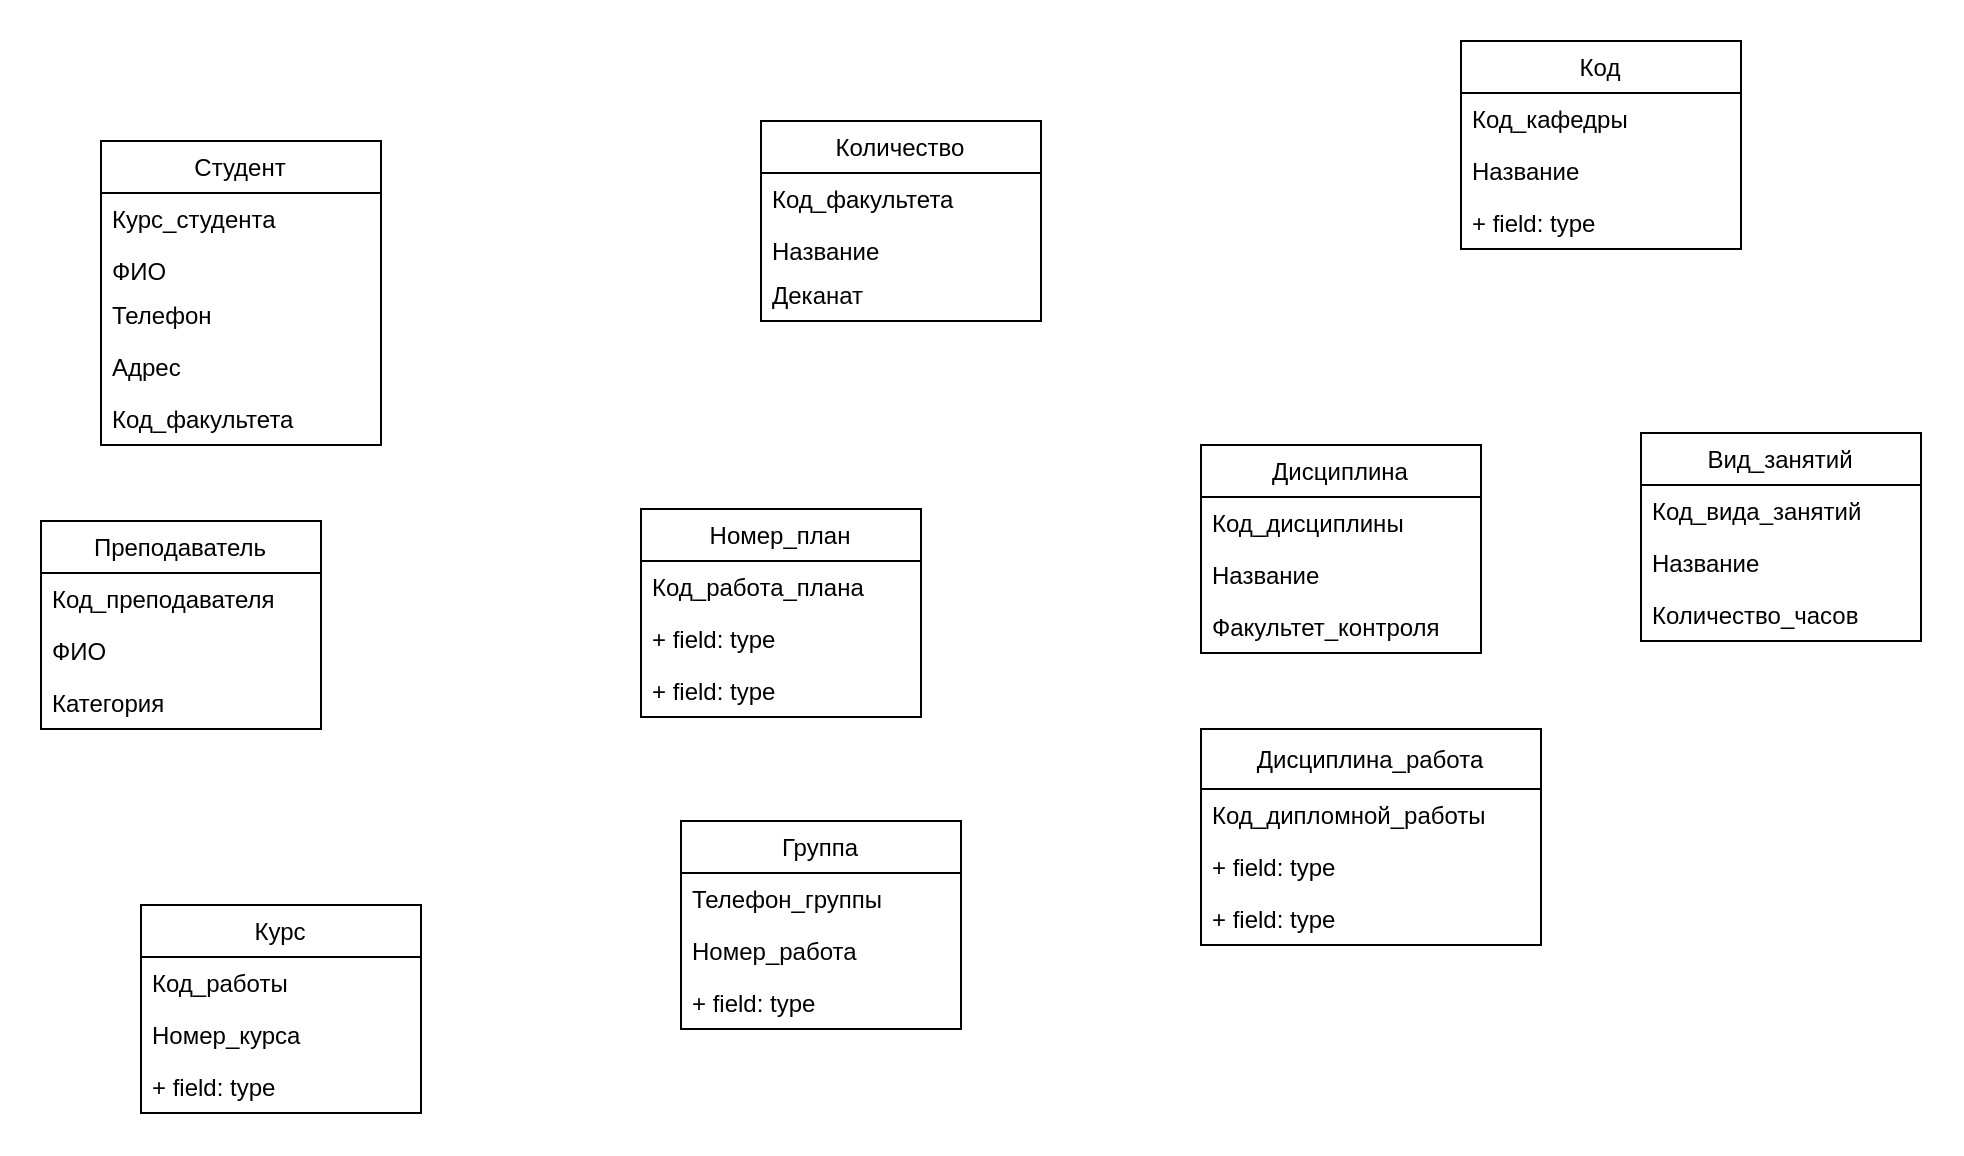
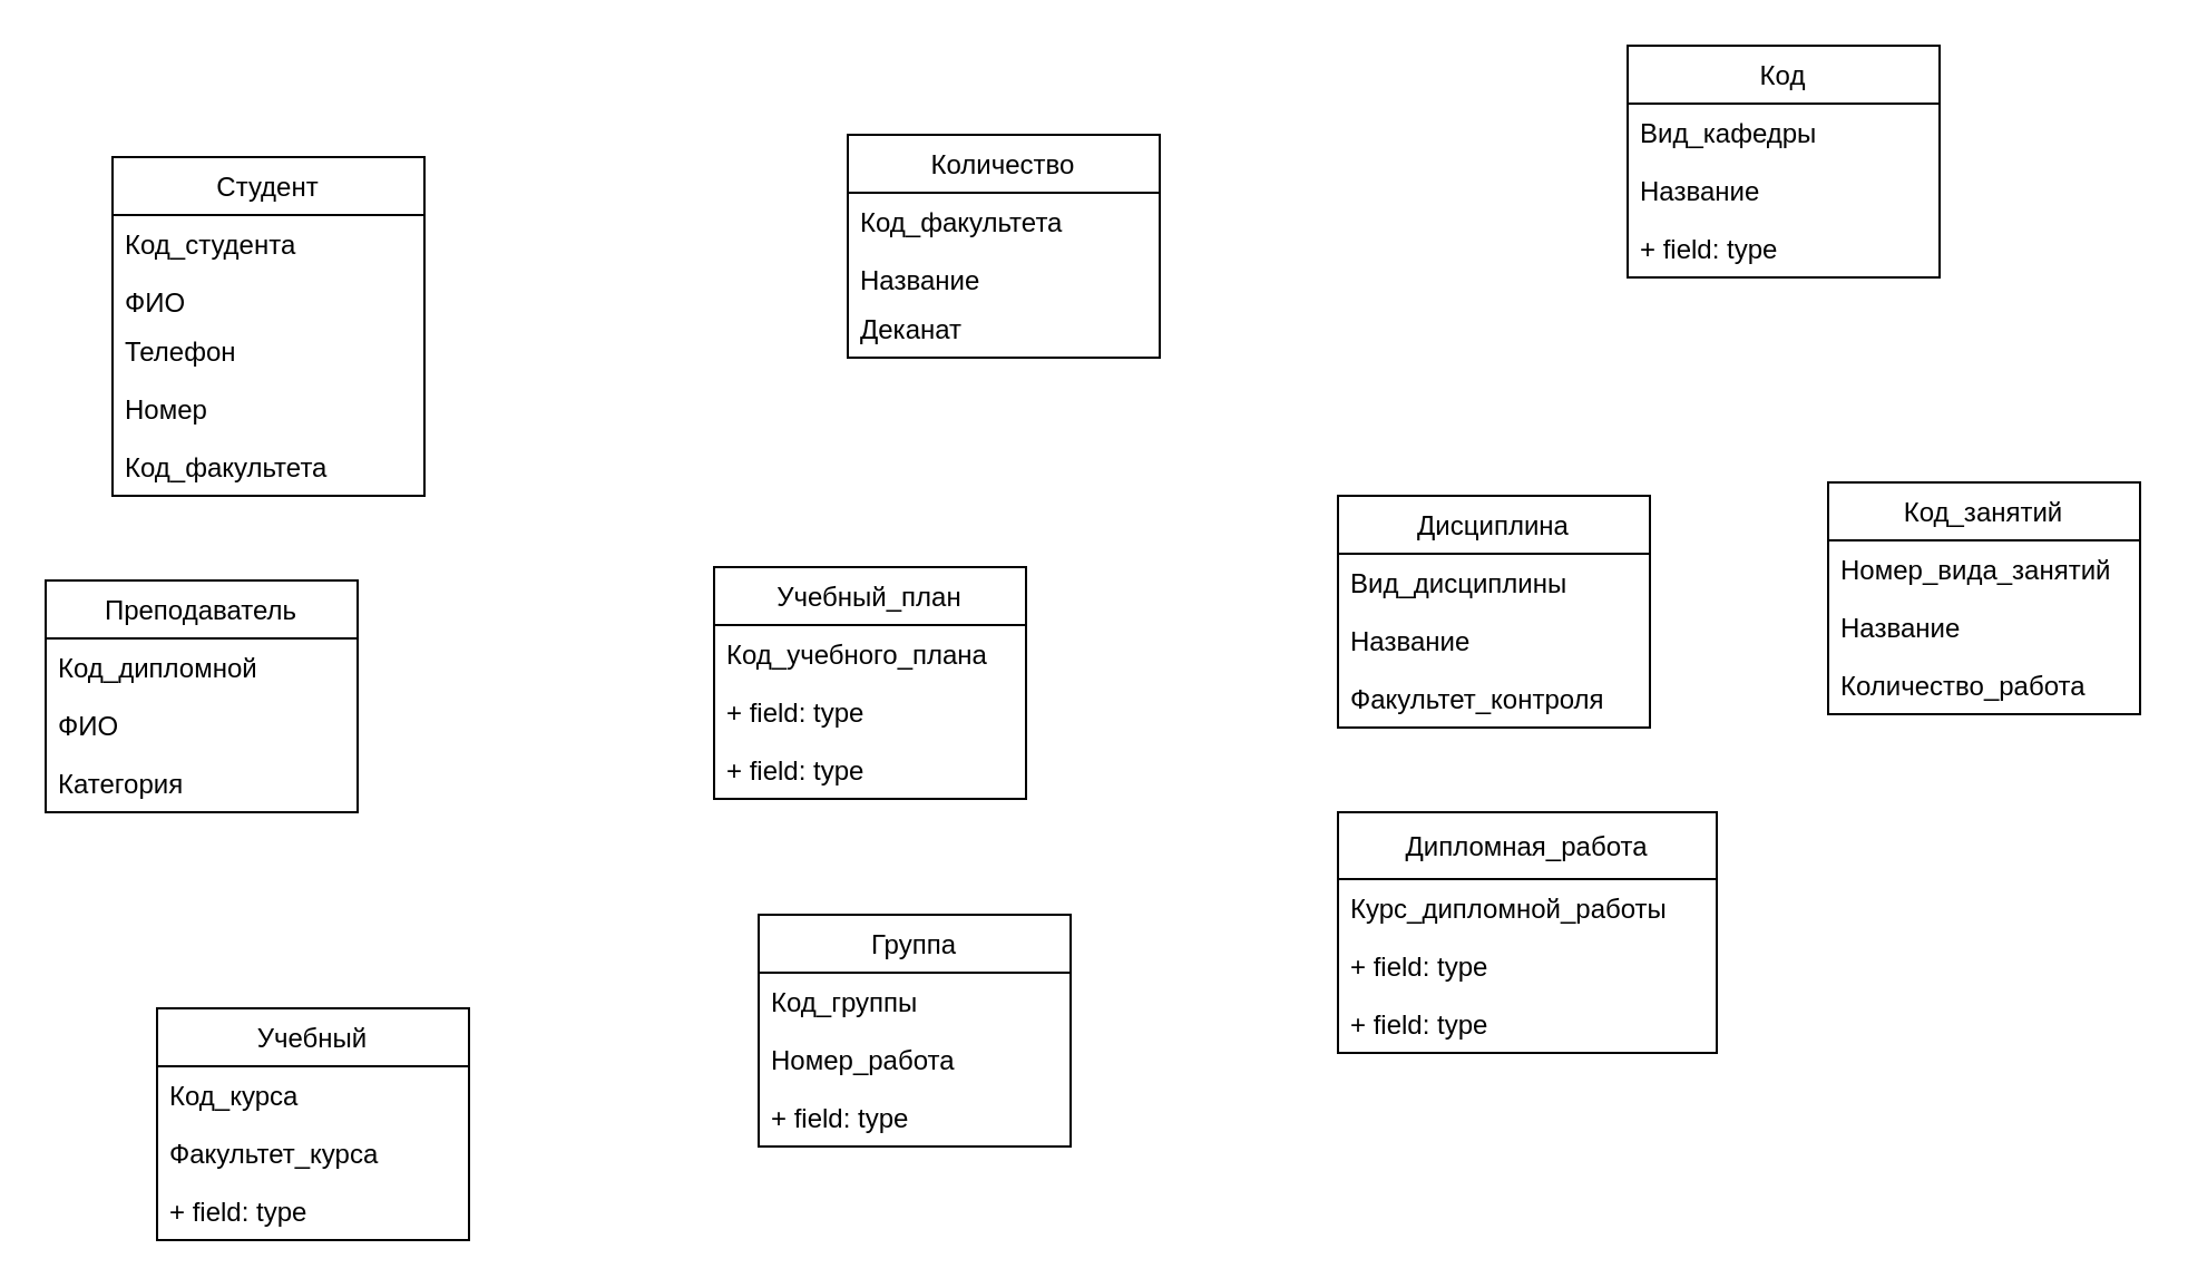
- <mxCell id="13" value="Код_кафедры" style="text;strokeColor=none;fillColor=none;align=left;verticalAlign=top;spacingLeft=4;spacingRight=4;overflow=hidden;rotatable=0;points=[[0,0.5],[1,0.5]];portConstraint=eastwest;" vertex="1" parent="12"><mxGeometry y="26" width="140" height="26" as="geometry" /></mxCell>
+ <mxCell id="13" value="Вид_кафедры" style="text;strokeColor=none;fillColor=none;align=left;verticalAlign=top;spacingLeft=4;spacingRight=4;overflow=hidden;rotatable=0;points=[[0,0.5],[1,0.5]];portConstraint=eastwest;" vertex="1" parent="12"><mxGeometry y="26" width="140" height="26" as="geometry" /></mxCell>
- <mxCell id="3" value="Курс_студента" style="text;strokeColor=none;fillColor=none;align=left;verticalAlign=top;spacingLeft=4;spacingRight=4;overflow=hidden;rotatable=0;points=[[0,0.5],[1,0.5]];portConstraint=eastwest;" vertex="1" parent="2"><mxGeometry y="26" width="140" height="26" as="geometry" /></mxCell>
+ <mxCell id="3" value="Код_студента" style="text;strokeColor=none;fillColor=none;align=left;verticalAlign=top;spacingLeft=4;spacingRight=4;overflow=hidden;rotatable=0;points=[[0,0.5],[1,0.5]];portConstraint=eastwest;" vertex="1" parent="2"><mxGeometry y="26" width="140" height="26" as="geometry" /></mxCell>
- <mxCell id="6" value="Адрес" style="text;strokeColor=none;fillColor=none;align=left;verticalAlign=top;spacingLeft=4;spacingRight=4;overflow=hidden;rotatable=0;points=[[0,0.5],[1,0.5]];portConstraint=eastwest;" vertex="1" parent="2"><mxGeometry y="100" width="140" height="26" as="geometry" /></mxCell>
+ <mxCell id="6" value="Номер" style="text;strokeColor=none;fillColor=none;align=left;verticalAlign=top;spacingLeft=4;spacingRight=4;overflow=hidden;rotatable=0;points=[[0,0.5],[1,0.5]];portConstraint=eastwest;" vertex="1" parent="2"><mxGeometry y="100" width="140" height="26" as="geometry" /></mxCell>
- <mxCell id="40" value="Вид_занятий" style="swimlane;fontStyle=0;childLayout=stackLayout;horizontal=1;startSize=26;fillColor=none;horizontalStack=0;resizeParent=1;resizeParentMax=0;resizeLast=0;collapsible=1;marginBottom=0;" vertex="1" parent="1"><mxGeometry x="820" y="216" width="140" height="104" as="geometry" /></mxCell>
+ <mxCell id="40" value="Код_занятий" style="swimlane;fontStyle=0;childLayout=stackLayout;horizontal=1;startSize=26;fillColor=none;horizontalStack=0;resizeParent=1;resizeParentMax=0;resizeLast=0;collapsible=1;marginBottom=0;" vertex="1" parent="1"><mxGeometry x="820" y="216" width="140" height="104" as="geometry" /></mxCell>
- <mxCell id="41" value="Код_вида_занятий" style="text;strokeColor=none;fillColor=none;align=left;verticalAlign=top;spacingLeft=4;spacingRight=4;overflow=hidden;rotatable=0;points=[[0,0.5],[1,0.5]];portConstraint=eastwest;" vertex="1" parent="40"><mxGeometry y="26" width="140" height="26" as="geometry" /></mxCell>
+ <mxCell id="41" value="Номер_вида_занятий" style="text;strokeColor=none;fillColor=none;align=left;verticalAlign=top;spacingLeft=4;spacingRight=4;overflow=hidden;rotatable=0;points=[[0,0.5],[1,0.5]];portConstraint=eastwest;" vertex="1" parent="40"><mxGeometry y="26" width="140" height="26" as="geometry" /></mxCell>
- <mxCell id="25" value="Код_дисциплины" style="text;strokeColor=none;fillColor=none;align=left;verticalAlign=top;spacingLeft=4;spacingRight=4;overflow=hidden;rotatable=0;points=[[0,0.5],[1,0.5]];portConstraint=eastwest;" vertex="1" parent="24"><mxGeometry y="26" width="140" height="26" as="geometry" /></mxCell>
+ <mxCell id="25" value="Вид_дисциплины" style="text;strokeColor=none;fillColor=none;align=left;verticalAlign=top;spacingLeft=4;spacingRight=4;overflow=hidden;rotatable=0;points=[[0,0.5],[1,0.5]];portConstraint=eastwest;" vertex="1" parent="24"><mxGeometry y="26" width="140" height="26" as="geometry" /></mxCell>
- <mxCell id="20" value="Номер_план" style="swimlane;fontStyle=0;childLayout=stackLayout;horizontal=1;startSize=26;fillColor=none;horizontalStack=0;resizeParent=1;resizeParentMax=0;resizeLast=0;collapsible=1;marginBottom=0;" vertex="1" parent="1"><mxGeometry x="320" y="254" width="140" height="104" as="geometry" /></mxCell>
+ <mxCell id="20" value="Учебный_план" style="swimlane;fontStyle=0;childLayout=stackLayout;horizontal=1;startSize=26;fillColor=none;horizontalStack=0;resizeParent=1;resizeParentMax=0;resizeLast=0;collapsible=1;marginBottom=0;" vertex="1" parent="1"><mxGeometry x="320" y="254" width="140" height="104" as="geometry" /></mxCell>
- <mxCell id="21" value="Код_работа_плана" style="text;strokeColor=none;fillColor=none;align=left;verticalAlign=top;spacingLeft=4;spacingRight=4;overflow=hidden;rotatable=0;points=[[0,0.5],[1,0.5]];portConstraint=eastwest;" vertex="1" parent="20"><mxGeometry y="26" width="140" height="26" as="geometry" /></mxCell>
+ <mxCell id="21" value="Код_учебного_плана" style="text;strokeColor=none;fillColor=none;align=left;verticalAlign=top;spacingLeft=4;spacingRight=4;overflow=hidden;rotatable=0;points=[[0,0.5],[1,0.5]];portConstraint=eastwest;" vertex="1" parent="20"><mxGeometry y="26" width="140" height="26" as="geometry" /></mxCell>
- <mxCell id="17" value="Код_преподавателя" style="text;strokeColor=none;fillColor=none;align=left;verticalAlign=top;spacingLeft=4;spacingRight=4;overflow=hidden;rotatable=0;points=[[0,0.5],[1,0.5]];portConstraint=eastwest;" vertex="1" parent="16"><mxGeometry y="26" width="140" height="26" as="geometry" /></mxCell>
+ <mxCell id="17" value="Код_дипломной" style="text;strokeColor=none;fillColor=none;align=left;verticalAlign=top;spacingLeft=4;spacingRight=4;overflow=hidden;rotatable=0;points=[[0,0.5],[1,0.5]];portConstraint=eastwest;" vertex="1" parent="16"><mxGeometry y="26" width="140" height="26" as="geometry" /></mxCell>
- <mxCell id="43" value="Количество_часов" style="text;strokeColor=none;fillColor=none;align=left;verticalAlign=top;spacingLeft=4;spacingRight=4;overflow=hidden;rotatable=0;points=[[0,0.5],[1,0.5]];portConstraint=eastwest;" vertex="1" parent="40"><mxGeometry y="78" width="140" height="26" as="geometry" /></mxCell>
+ <mxCell id="43" value="Количество_работа" style="text;strokeColor=none;fillColor=none;align=left;verticalAlign=top;spacingLeft=4;spacingRight=4;overflow=hidden;rotatable=0;points=[[0,0.5],[1,0.5]];portConstraint=eastwest;" vertex="1" parent="40"><mxGeometry y="78" width="140" height="26" as="geometry" /></mxCell>
- <mxCell id="28" value="Дисциплина_работа" style="swimlane;fontStyle=0;childLayout=stackLayout;horizontal=1;startSize=30;fillColor=none;horizontalStack=0;resizeParent=1;resizeParentMax=0;resizeLast=0;collapsible=1;marginBottom=0;" vertex="1" parent="1"><mxGeometry x="600" y="364" width="170" height="108" as="geometry" /></mxCell>
+ <mxCell id="28" value="Дипломная_работа" style="swimlane;fontStyle=0;childLayout=stackLayout;horizontal=1;startSize=30;fillColor=none;horizontalStack=0;resizeParent=1;resizeParentMax=0;resizeLast=0;collapsible=1;marginBottom=0;" vertex="1" parent="1"><mxGeometry x="600" y="364" width="170" height="108" as="geometry" /></mxCell>
- <mxCell id="29" value="Код_дипломной_работы" style="text;strokeColor=none;fillColor=none;align=left;verticalAlign=top;spacingLeft=4;spacingRight=4;overflow=hidden;rotatable=0;points=[[0,0.5],[1,0.5]];portConstraint=eastwest;" vertex="1" parent="28"><mxGeometry y="30" width="170" height="26" as="geometry" /></mxCell>
+ <mxCell id="29" value="Курс_дипломной_работы" style="text;strokeColor=none;fillColor=none;align=left;verticalAlign=top;spacingLeft=4;spacingRight=4;overflow=hidden;rotatable=0;points=[[0,0.5],[1,0.5]];portConstraint=eastwest;" vertex="1" parent="28"><mxGeometry y="30" width="170" height="26" as="geometry" /></mxCell>
- <mxCell id="37" value="Телефон_группы" style="text;strokeColor=none;fillColor=none;align=left;verticalAlign=top;spacingLeft=4;spacingRight=4;overflow=hidden;rotatable=0;points=[[0,0.5],[1,0.5]];portConstraint=eastwest;" vertex="1" parent="36"><mxGeometry y="26" width="140" height="26" as="geometry" /></mxCell>
+ <mxCell id="37" value="Код_группы" style="text;strokeColor=none;fillColor=none;align=left;verticalAlign=top;spacingLeft=4;spacingRight=4;overflow=hidden;rotatable=0;points=[[0,0.5],[1,0.5]];portConstraint=eastwest;" vertex="1" parent="36"><mxGeometry y="26" width="140" height="26" as="geometry" /></mxCell>
- <mxCell id="32" value="Курс" style="swimlane;fontStyle=0;childLayout=stackLayout;horizontal=1;startSize=26;fillColor=none;horizontalStack=0;resizeParent=1;resizeParentMax=0;resizeLast=0;collapsible=1;marginBottom=0;" vertex="1" parent="1"><mxGeometry x="70" y="452" width="140" height="104" as="geometry" /></mxCell>
+ <mxCell id="32" value="Учебный" style="swimlane;fontStyle=0;childLayout=stackLayout;horizontal=1;startSize=26;fillColor=none;horizontalStack=0;resizeParent=1;resizeParentMax=0;resizeLast=0;collapsible=1;marginBottom=0;" vertex="1" parent="1"><mxGeometry x="70" y="452" width="140" height="104" as="geometry" /></mxCell>
- <mxCell id="33" value="Код_работы" style="text;strokeColor=none;fillColor=none;align=left;verticalAlign=top;spacingLeft=4;spacingRight=4;overflow=hidden;rotatable=0;points=[[0,0.5],[1,0.5]];portConstraint=eastwest;" vertex="1" parent="32"><mxGeometry y="26" width="140" height="26" as="geometry" /></mxCell>
+ <mxCell id="33" value="Код_курса" style="text;strokeColor=none;fillColor=none;align=left;verticalAlign=top;spacingLeft=4;spacingRight=4;overflow=hidden;rotatable=0;points=[[0,0.5],[1,0.5]];portConstraint=eastwest;" vertex="1" parent="32"><mxGeometry y="26" width="140" height="26" as="geometry" /></mxCell>
- <mxCell id="34" value="Номер_курса" style="text;strokeColor=none;fillColor=none;align=left;verticalAlign=top;spacingLeft=4;spacingRight=4;overflow=hidden;rotatable=0;points=[[0,0.5],[1,0.5]];portConstraint=eastwest;" vertex="1" parent="32"><mxGeometry y="52" width="140" height="26" as="geometry" /></mxCell>
+ <mxCell id="34" value="Факультет_курса" style="text;strokeColor=none;fillColor=none;align=left;verticalAlign=top;spacingLeft=4;spacingRight=4;overflow=hidden;rotatable=0;points=[[0,0.5],[1,0.5]];portConstraint=eastwest;" vertex="1" parent="32"><mxGeometry y="52" width="140" height="26" as="geometry" /></mxCell>
